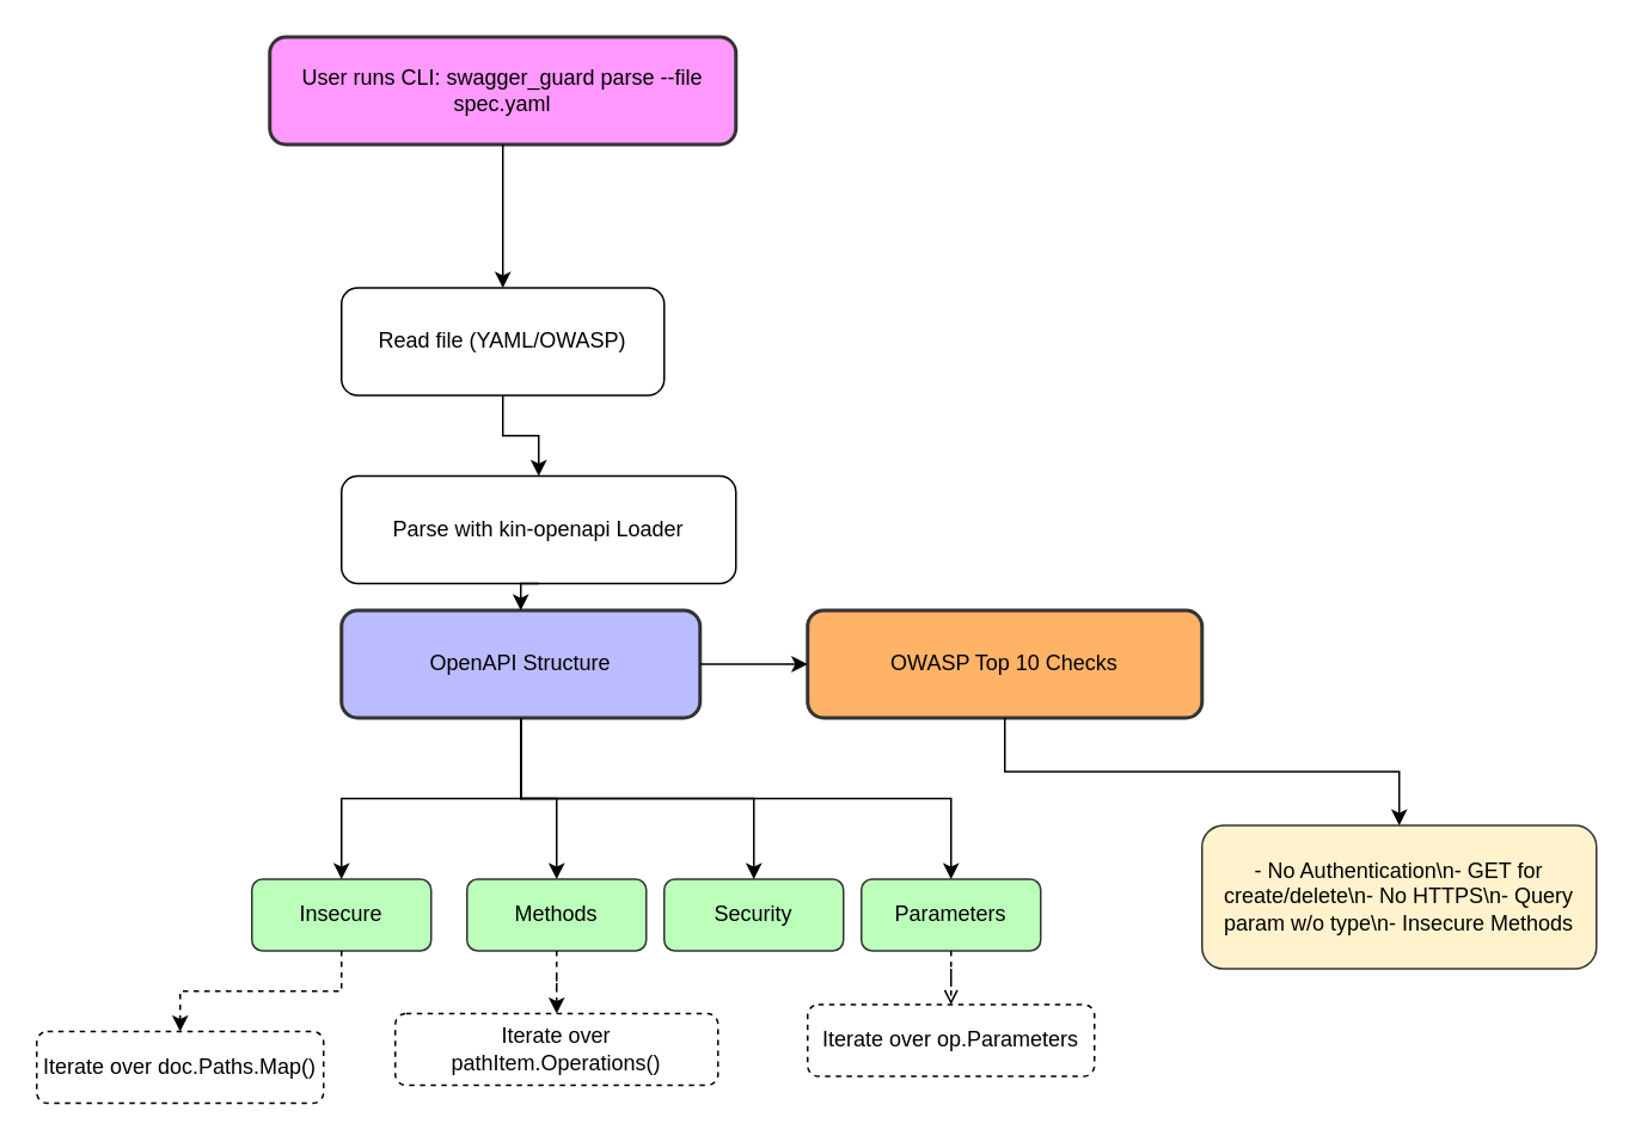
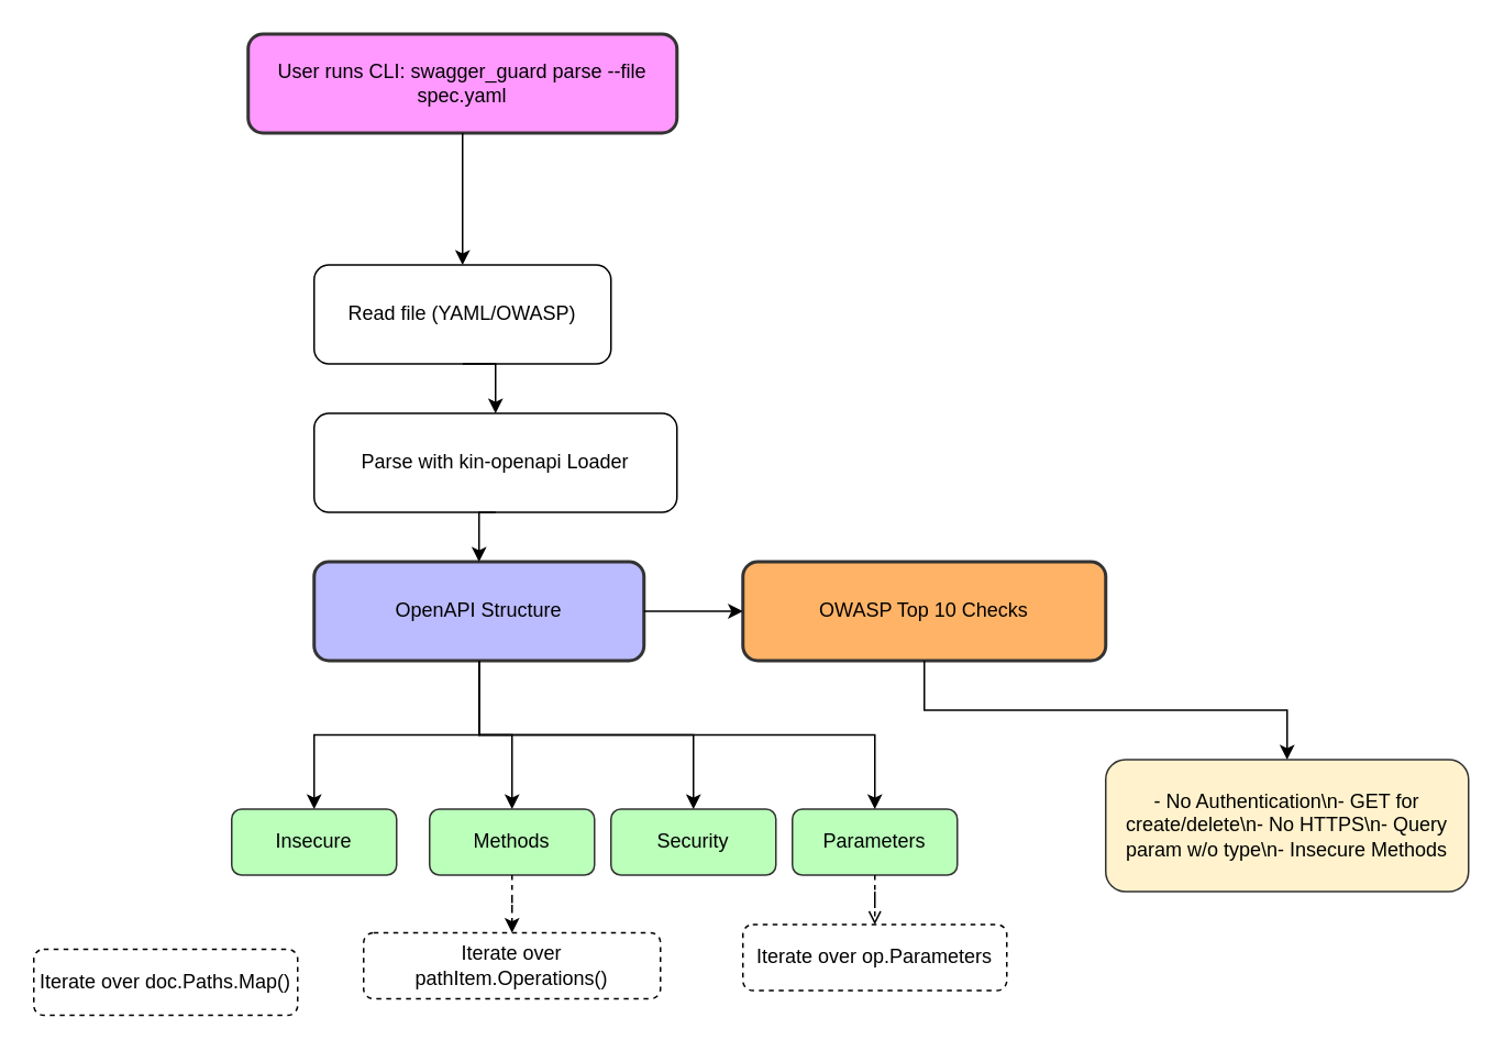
- <mxCell id="4" value="Parse with kin-openapi Loader" style="rounded=1;whiteSpace=wrap;html=1;" parent="1" vertex="1"><mxGeometry x="190" y="265" width="220" height="60" as="geometry" /></mxCell>
+ <mxCell id="4" value="Parse with kin-openapi Loader" style="rounded=1;whiteSpace=wrap;html=1;" parent="1" vertex="1"><mxGeometry x="190" y="250" width="220" height="60" as="geometry" /></mxCell>
- <mxCell id="24" style="edgeStyle=orthogonalEdgeStyle;rounded=0;orthogonalLoop=1;jettySize=auto;html=1;dashed=1;" parent="1" source="8" target="12" edge="1"><mxGeometry relative="1" as="geometry" /></mxCell>
